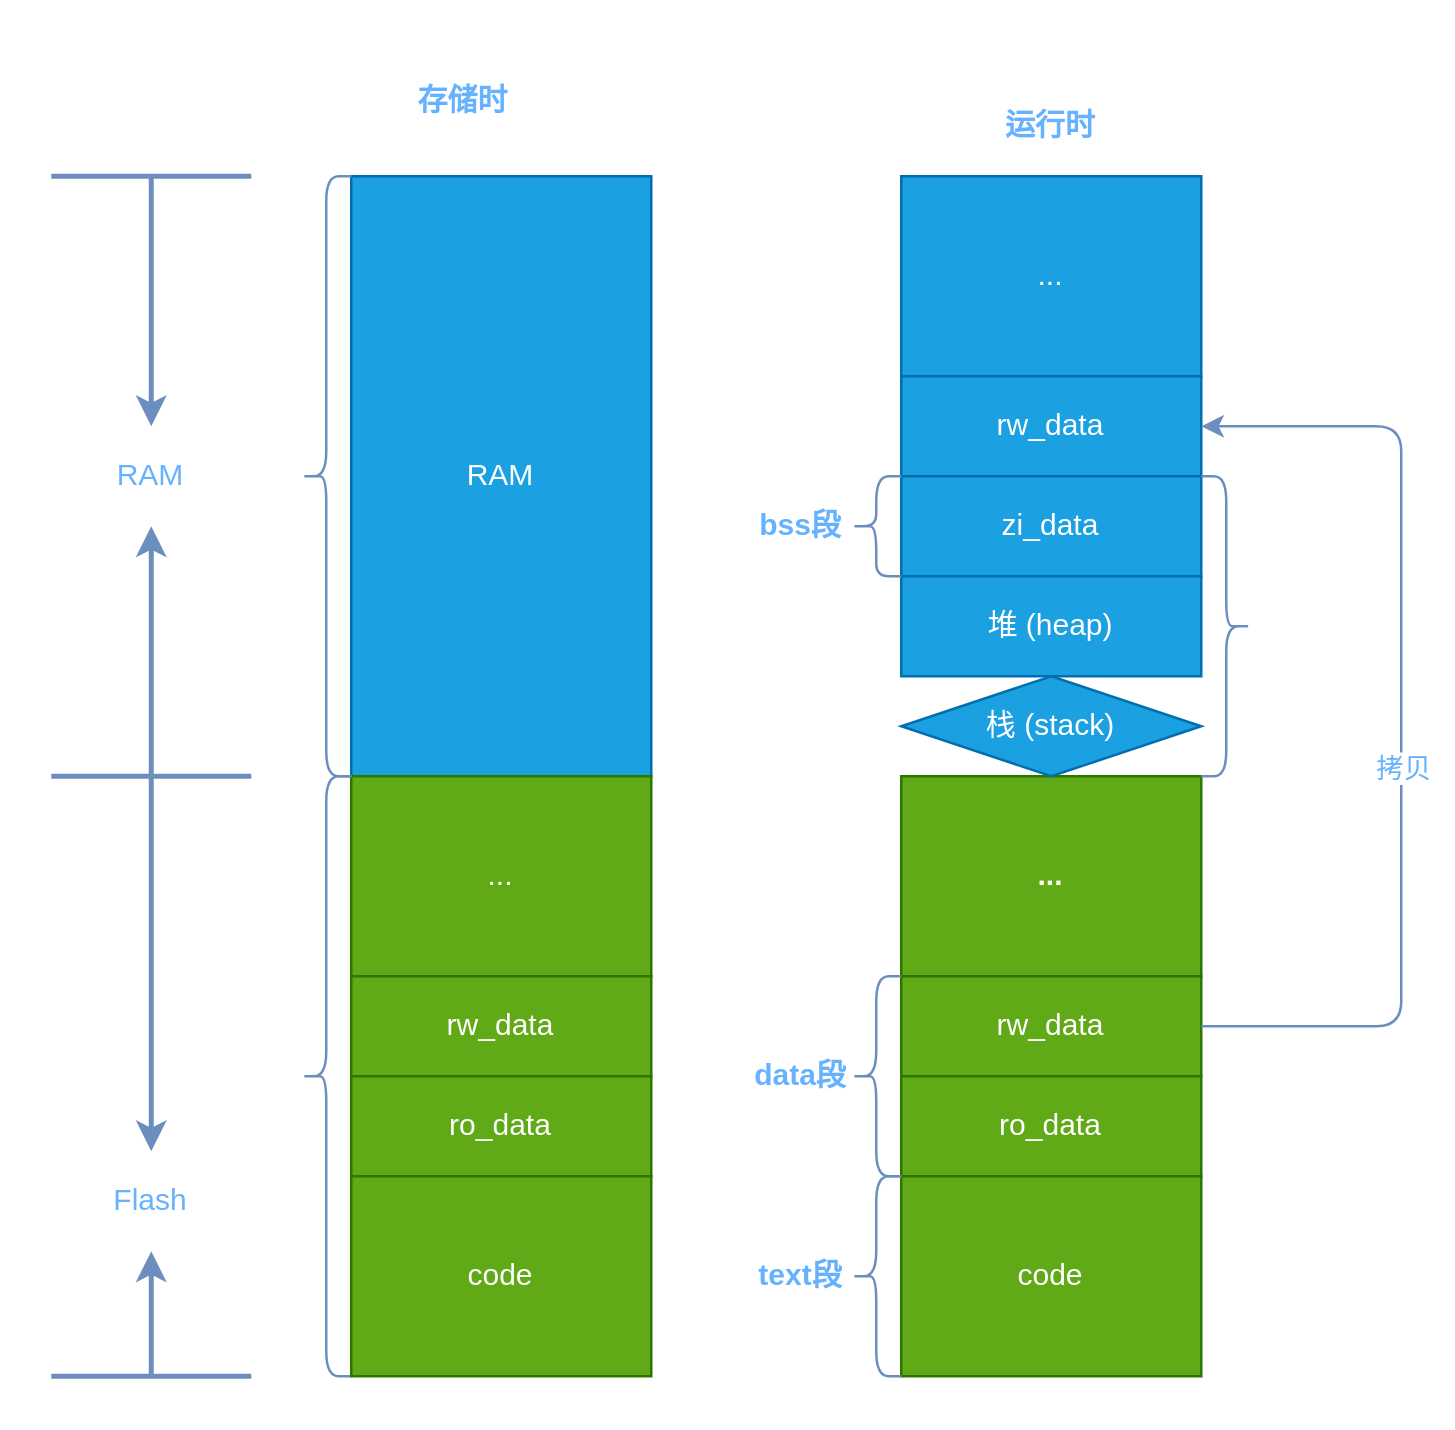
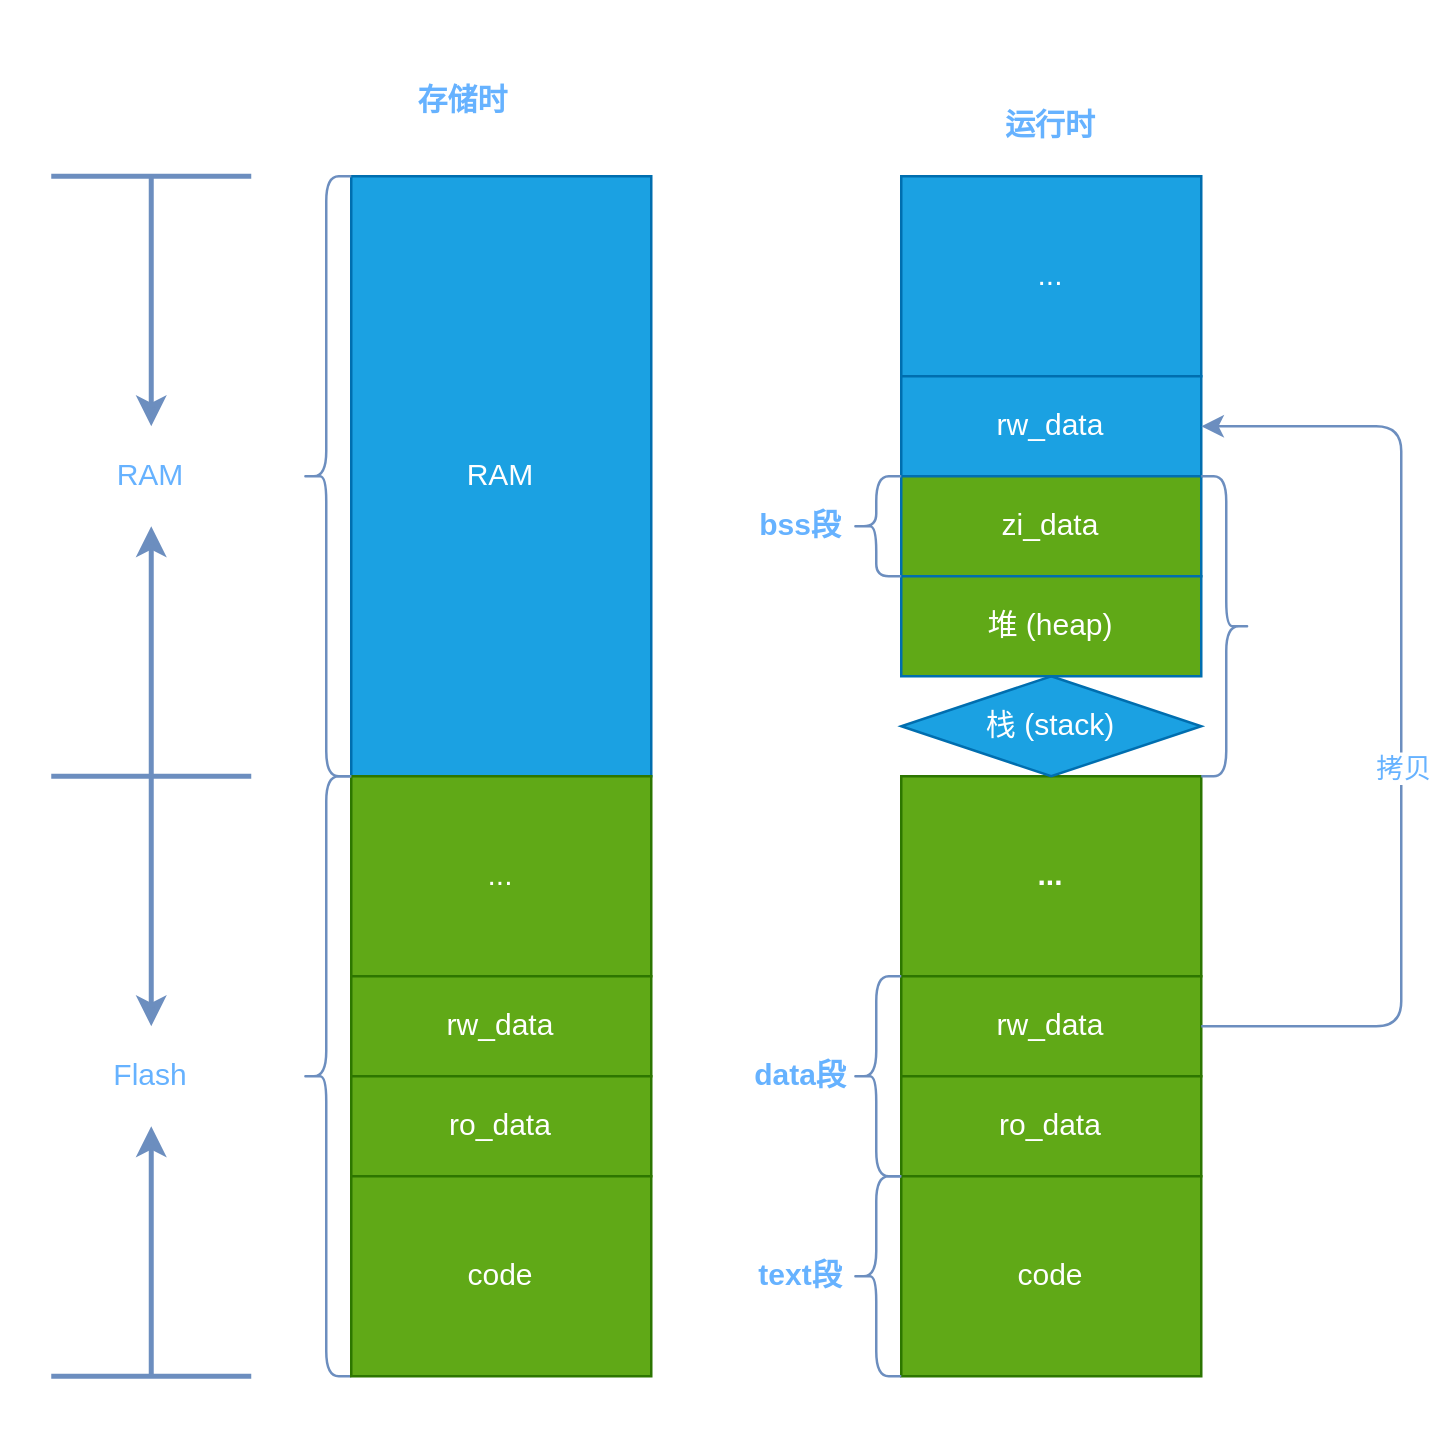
- <mxCell id="19" value="zi_data" style="rounded=0;whiteSpace=wrap;html=1;fillColor=#1ba1e2;strokeColor=#006EAF;fontColor=#ffffff;" vertex="1" parent="1"><mxGeometry x="360" y="190" width="120" height="40" as="geometry" /></mxCell>
+ <mxCell id="19" value="zi_data" style="rounded=0;whiteSpace=wrap;html=1;fillColor=#60a917;strokeColor=#006EAF;fontColor=#ffffff;" vertex="1" parent="1"><mxGeometry x="360" y="190" width="120" height="40" as="geometry" /></mxCell>
- <mxCell id="21" value="堆 (heap)" style="rounded=0;whiteSpace=wrap;html=1;fillColor=#1ba1e2;strokeColor=#006EAF;fontColor=#ffffff;" vertex="1" parent="1"><mxGeometry x="360" y="230" width="120" height="40" as="geometry" /></mxCell>
+ <mxCell id="21" value="堆 (heap)" style="rounded=0;whiteSpace=wrap;html=1;fillColor=#60a917;strokeColor=#006EAF;fontColor=#ffffff;" vertex="1" parent="1"><mxGeometry x="360" y="230" width="120" height="40" as="geometry" /></mxCell>
- <mxCell id="8" value="Flash" style="rounded=0;whiteSpace=wrap;html=1;strokeColor=none;fillColor=none;fontColor=#66B2FF;strokeWidth=2;" vertex="1" parent="1"><mxGeometry x="40" y="460" width="40" height="40" as="geometry" /></mxCell>
+ <mxCell id="8" value="Flash" style="rounded=0;whiteSpace=wrap;html=1;strokeColor=none;fillColor=none;fontColor=#66B2FF;strokeWidth=2;" vertex="1" parent="1"><mxGeometry x="40" y="410" width="40" height="40" as="geometry" /></mxCell>
